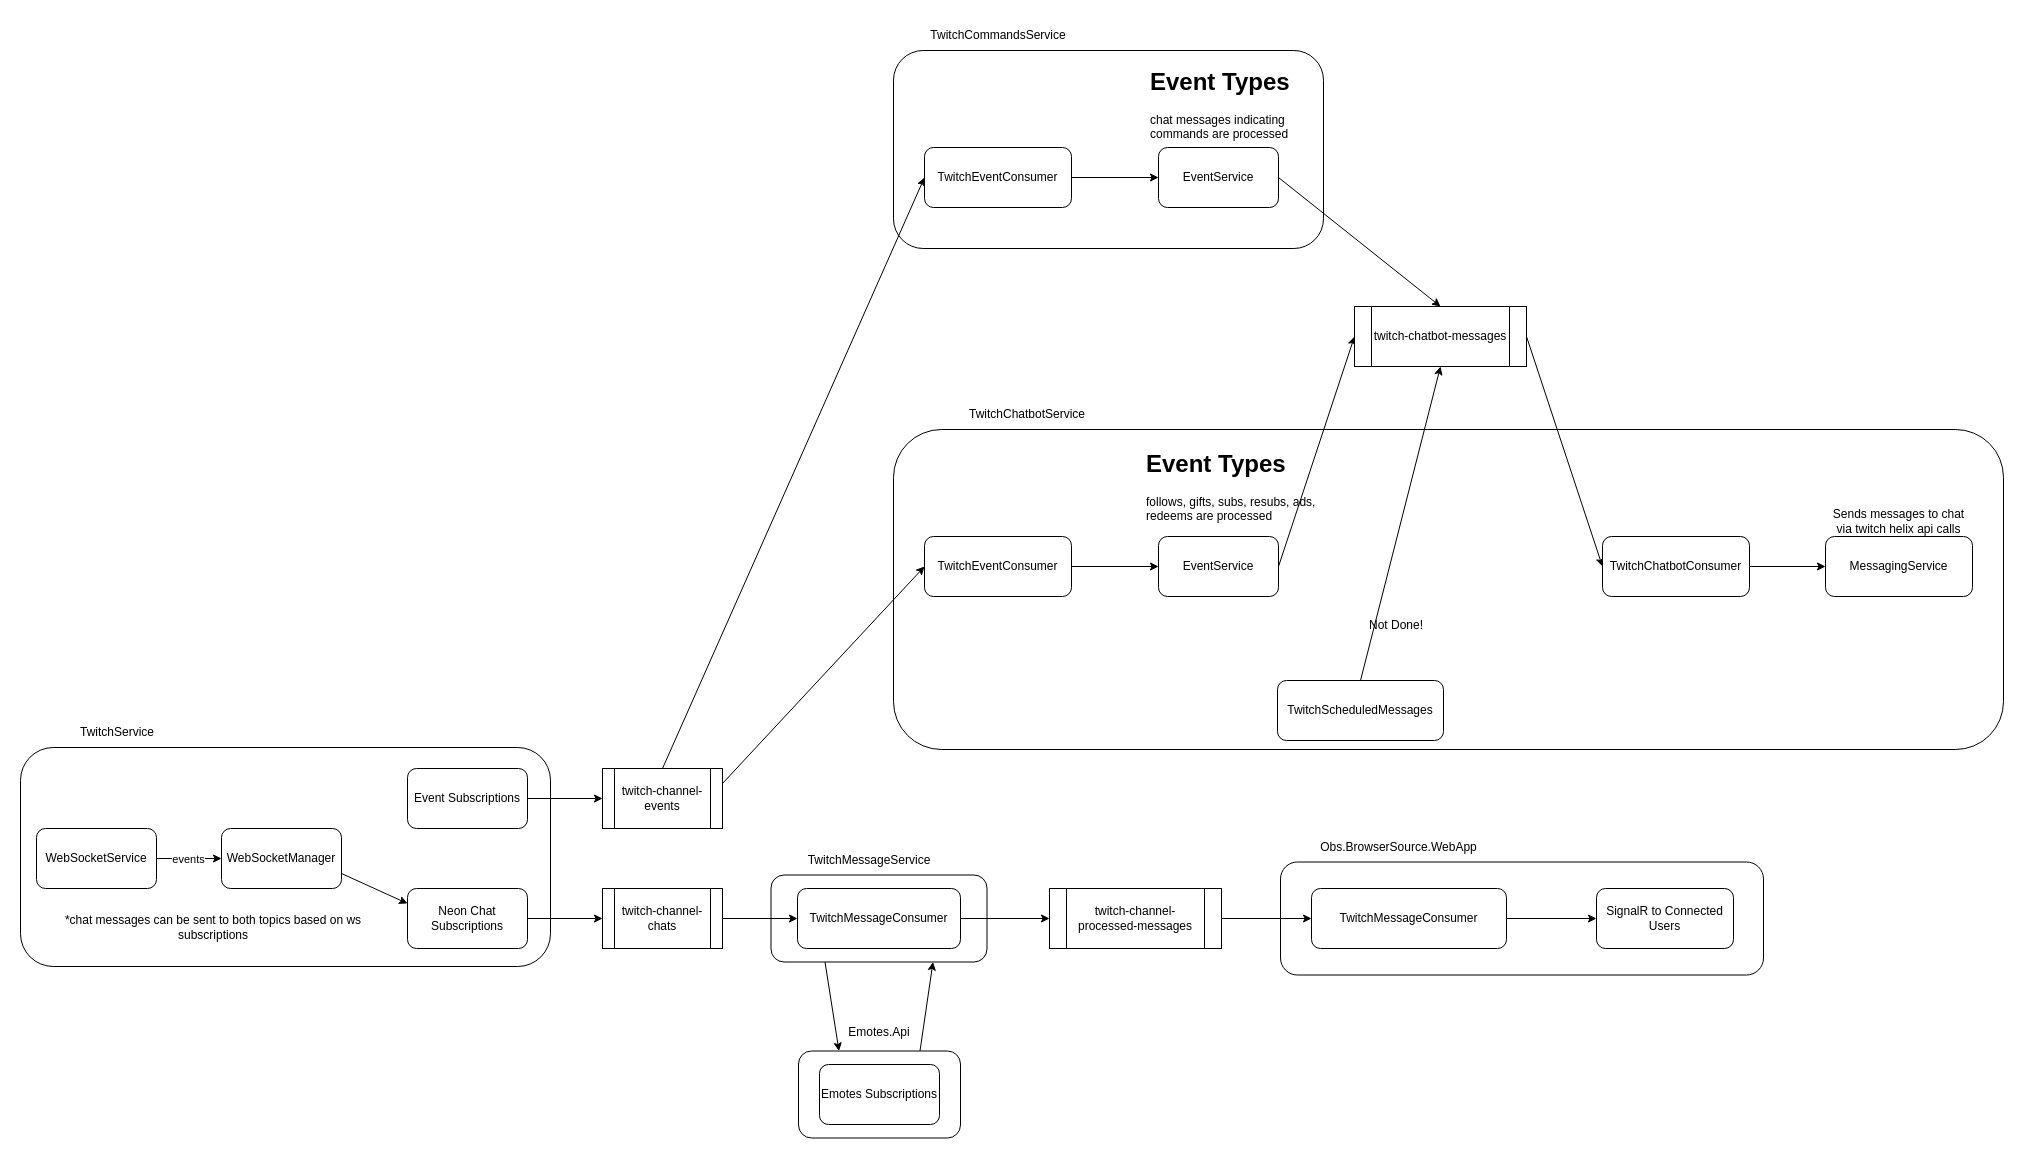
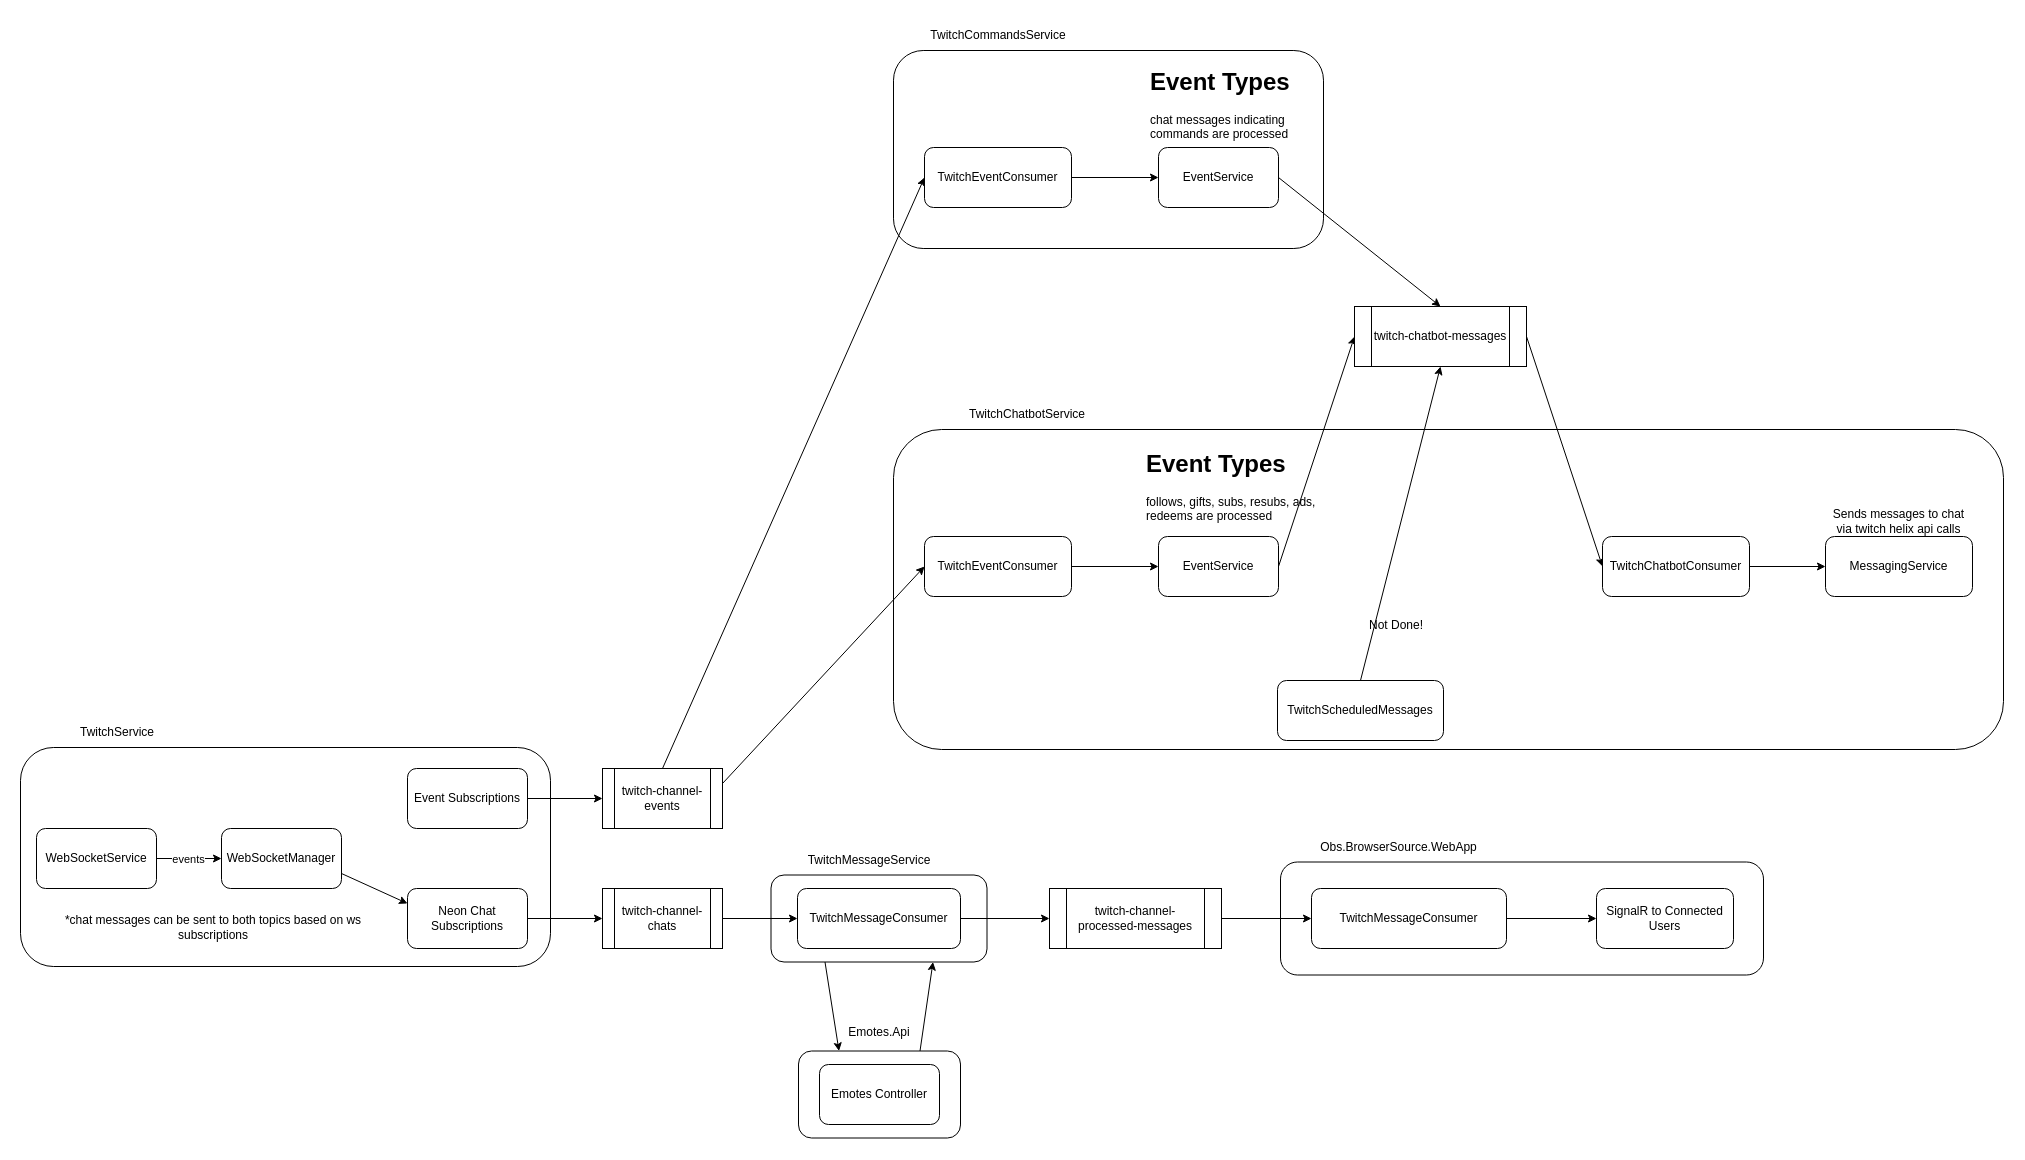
- <mxCell id="28" value="Emotes Subscriptions" style="rounded=1;whiteSpace=wrap;html=1;" vertex="1" parent="26"><mxGeometry x="21" y="47" width="120" height="60" as="geometry" /></mxCell>
+ <mxCell id="28" value="Emotes Controller" style="rounded=1;whiteSpace=wrap;html=1;" vertex="1" parent="26"><mxGeometry x="21" y="47" width="120" height="60" as="geometry" /></mxCell>
